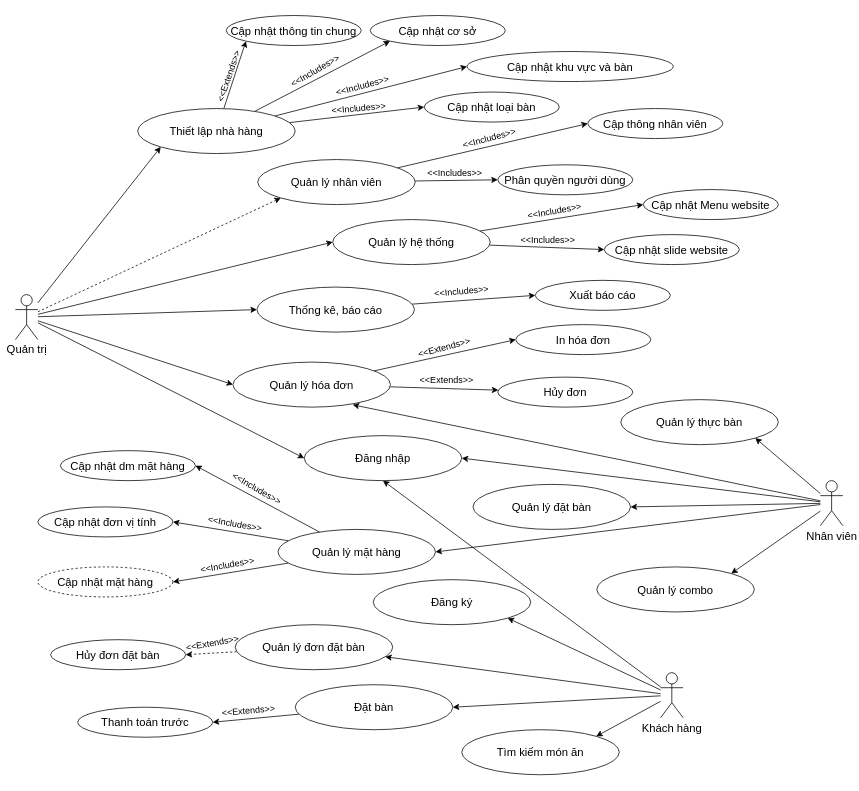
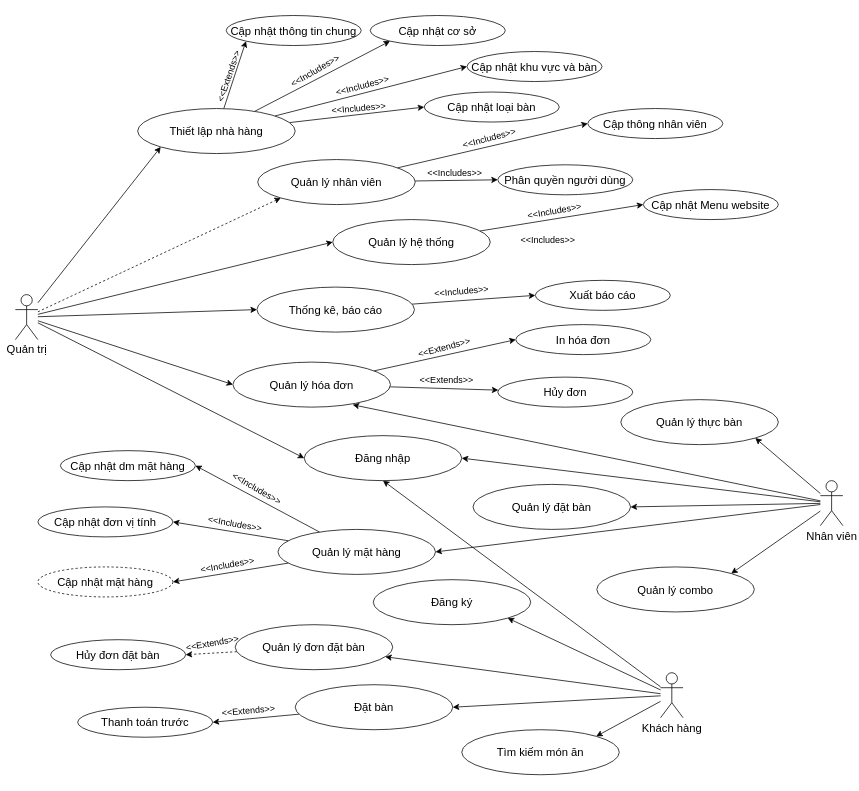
- <mxCell id="36" value="Cập nhật khu vực và bàn" style="ellipse;whiteSpace=wrap;html=1;fontSize=15;spacing=0;" parent="1" vertex="1"><mxGeometry x="622" y="68" width="275" height="40" as="geometry" /></mxCell>
+ <mxCell id="36" value="Cập nhật khu vực và bàn" style="ellipse;whiteSpace=wrap;html=1;fontSize=15;spacing=0;" parent="1" vertex="1"><mxGeometry x="622" y="68" width="180" height="40" as="geometry" /></mxCell>
- <mxCell id="29" style="edgeStyle=none;rounded=0;orthogonalLoop=1;jettySize=auto;html=1;entryX=0;entryY=0.5;entryDx=0;entryDy=0;fontSize=15;spacing=0;" parent="1" source="30" target="41" edge="1"><mxGeometry relative="1" as="geometry" /></mxCell>
- <mxCell id="41" value="Cập nhật slide website" style="ellipse;whiteSpace=wrap;html=1;fontSize=15;spacing=0;" parent="1" vertex="1"><mxGeometry x="805" y="312" width="180" height="40" as="geometry" /></mxCell>
